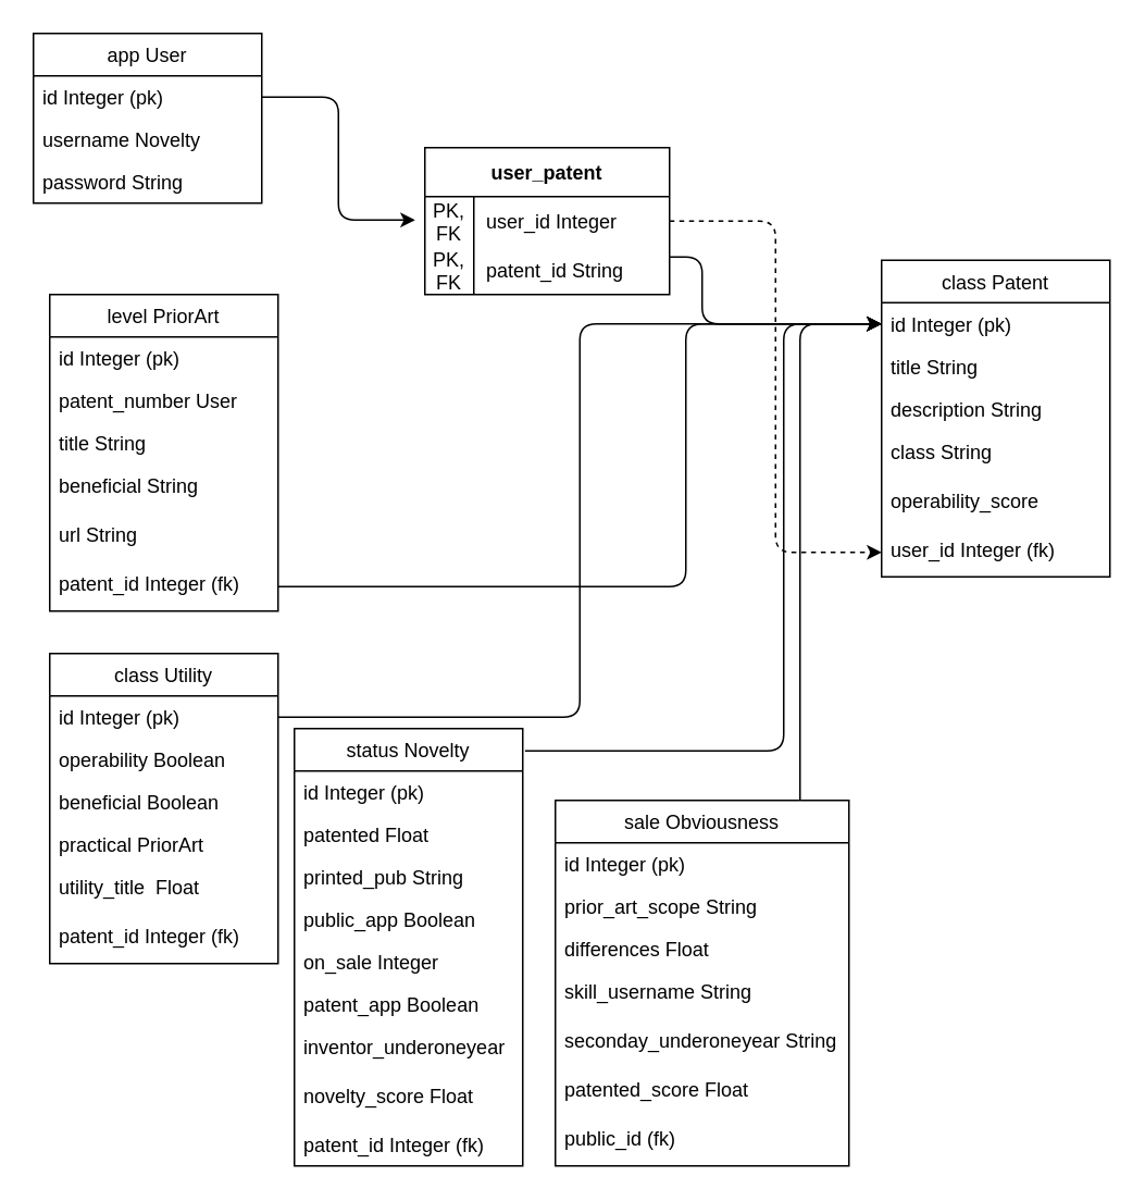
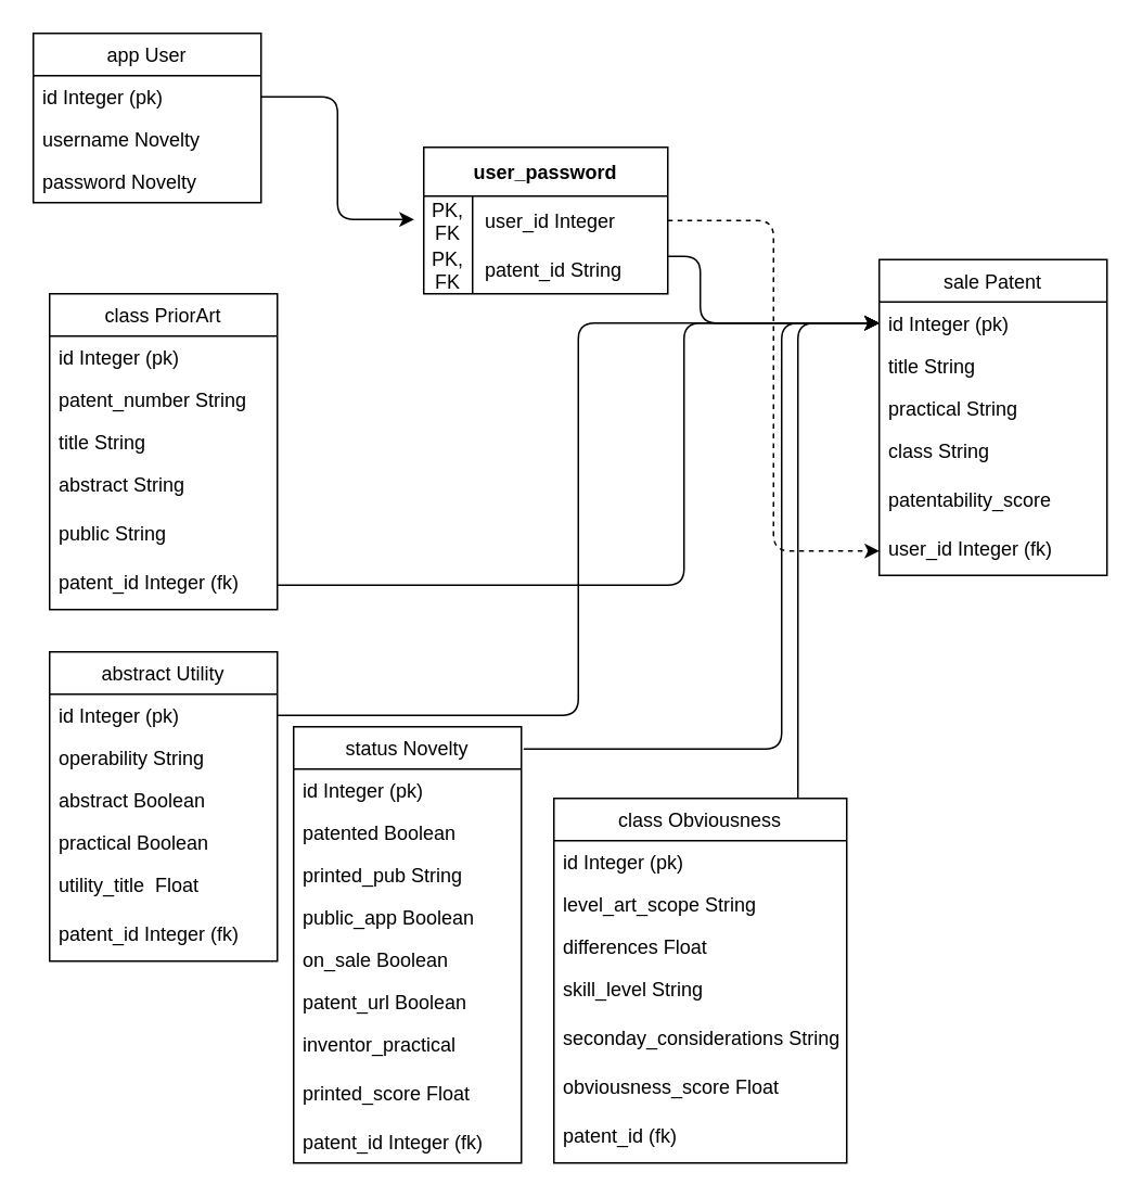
- <mxCell id="34" value="user_patent" style="shape=table;startSize=30;container=1;collapsible=1;childLayout=tableLayout;fixedRows=1;rowLines=0;fontStyle=1;align=center;resizeLast=1;" parent="1" vertex="1"><mxGeometry x="260" y="90" width="150" height="90" as="geometry" /></mxCell>
+ <mxCell id="34" value="user_password" style="shape=table;startSize=30;container=1;collapsible=1;childLayout=tableLayout;fixedRows=1;rowLines=0;fontStyle=1;align=center;resizeLast=1;" parent="1" vertex="1"><mxGeometry x="260" y="90" width="150" height="90" as="geometry" /></mxCell>
- <mxCell id="5" value="password String" style="text;strokeColor=none;fillColor=none;align=left;verticalAlign=top;spacingLeft=4;spacingRight=4;overflow=hidden;rotatable=0;points=[[0,0.5],[1,0.5]];portConstraint=eastwest;" parent="2" vertex="1"><mxGeometry y="78" width="140" height="26" as="geometry" /></mxCell>
+ <mxCell id="5" value="password Novelty" style="text;strokeColor=none;fillColor=none;align=left;verticalAlign=top;spacingLeft=4;spacingRight=4;overflow=hidden;rotatable=0;points=[[0,0.5],[1,0.5]];portConstraint=eastwest;" parent="2" vertex="1"><mxGeometry y="78" width="140" height="26" as="geometry" /></mxCell>
- <mxCell id="41" value="class Patent" style="swimlane;fontStyle=0;childLayout=stackLayout;horizontal=1;startSize=26;fillColor=none;horizontalStack=0;resizeParent=1;resizeParentMax=0;resizeLast=0;collapsible=1;marginBottom=0;" parent="1" vertex="1"><mxGeometry x="540" y="159" width="140" height="194" as="geometry" /></mxCell>
+ <mxCell id="41" value="sale Patent" style="swimlane;fontStyle=0;childLayout=stackLayout;horizontal=1;startSize=26;fillColor=none;horizontalStack=0;resizeParent=1;resizeParentMax=0;resizeLast=0;collapsible=1;marginBottom=0;" parent="1" vertex="1"><mxGeometry x="540" y="159" width="140" height="194" as="geometry" /></mxCell>
- <mxCell id="15" value="level PriorArt" style="swimlane;fontStyle=0;childLayout=stackLayout;horizontal=1;startSize=26;fillColor=none;horizontalStack=0;resizeParent=1;resizeParentMax=0;resizeLast=0;collapsible=1;marginBottom=0;" vertex="1" parent="1"><mxGeometry x="30" y="180" width="140" height="194" as="geometry" /></mxCell>
+ <mxCell id="15" value="class PriorArt" style="swimlane;fontStyle=0;childLayout=stackLayout;horizontal=1;startSize=26;fillColor=none;horizontalStack=0;resizeParent=1;resizeParentMax=0;resizeLast=0;collapsible=1;marginBottom=0;" vertex="1" parent="1"><mxGeometry x="30" y="180" width="140" height="194" as="geometry" /></mxCell>
- <mxCell id="17" value="patent_number User" style="text;strokeColor=none;fillColor=none;align=left;verticalAlign=top;spacingLeft=4;spacingRight=4;overflow=hidden;rotatable=0;points=[[0,0.5],[1,0.5]];portConstraint=eastwest;" vertex="1" parent="15"><mxGeometry y="52" width="140" height="26" as="geometry" /></mxCell>
+ <mxCell id="17" value="patent_number String" style="text;strokeColor=none;fillColor=none;align=left;verticalAlign=top;spacingLeft=4;spacingRight=4;overflow=hidden;rotatable=0;points=[[0,0.5],[1,0.5]];portConstraint=eastwest;" vertex="1" parent="15"><mxGeometry y="52" width="140" height="26" as="geometry" /></mxCell>
- <mxCell id="44" value="description String" style="text;strokeColor=none;fillColor=none;align=left;verticalAlign=top;spacingLeft=4;spacingRight=4;overflow=hidden;rotatable=0;points=[[0,0.5],[1,0.5]];portConstraint=eastwest;" parent="41" vertex="1"><mxGeometry y="78" width="140" height="26" as="geometry" /></mxCell>
+ <mxCell id="44" value="practical String" style="text;strokeColor=none;fillColor=none;align=left;verticalAlign=top;spacingLeft=4;spacingRight=4;overflow=hidden;rotatable=0;points=[[0,0.5],[1,0.5]];portConstraint=eastwest;" parent="41" vertex="1"><mxGeometry y="78" width="140" height="26" as="geometry" /></mxCell>
- <mxCell id="19" value="beneficial String" style="text;strokeColor=none;fillColor=none;align=left;verticalAlign=top;spacingLeft=4;spacingRight=4;overflow=hidden;rotatable=0;points=[[0,0.5],[1,0.5]];portConstraint=eastwest;" vertex="1" parent="15"><mxGeometry y="104" width="140" height="30" as="geometry" /></mxCell>
+ <mxCell id="19" value="abstract String" style="text;strokeColor=none;fillColor=none;align=left;verticalAlign=top;spacingLeft=4;spacingRight=4;overflow=hidden;rotatable=0;points=[[0,0.5],[1,0.5]];portConstraint=eastwest;" vertex="1" parent="15"><mxGeometry y="104" width="140" height="30" as="geometry" /></mxCell>
- <mxCell id="46" value="operability_score" style="text;strokeColor=none;fillColor=none;align=left;verticalAlign=top;spacingLeft=4;spacingRight=4;overflow=hidden;rotatable=0;points=[[0,0.5],[1,0.5]];portConstraint=eastwest;" parent="41" vertex="1"><mxGeometry y="134" width="140" height="30" as="geometry" /></mxCell>
+ <mxCell id="46" value="patentability_score" style="text;strokeColor=none;fillColor=none;align=left;verticalAlign=top;spacingLeft=4;spacingRight=4;overflow=hidden;rotatable=0;points=[[0,0.5],[1,0.5]];portConstraint=eastwest;" parent="41" vertex="1"><mxGeometry y="134" width="140" height="30" as="geometry" /></mxCell>
- <mxCell id="20" value="url String" style="text;strokeColor=none;fillColor=none;align=left;verticalAlign=top;spacingLeft=4;spacingRight=4;overflow=hidden;rotatable=0;points=[[0,0.5],[1,0.5]];portConstraint=eastwest;" vertex="1" parent="15"><mxGeometry y="134" width="140" height="30" as="geometry" /></mxCell>
+ <mxCell id="20" value="public String" style="text;strokeColor=none;fillColor=none;align=left;verticalAlign=top;spacingLeft=4;spacingRight=4;overflow=hidden;rotatable=0;points=[[0,0.5],[1,0.5]];portConstraint=eastwest;" vertex="1" parent="15"><mxGeometry y="134" width="140" height="30" as="geometry" /></mxCell>
- <mxCell id="7" value="class Utility" style="swimlane;fontStyle=0;childLayout=stackLayout;horizontal=1;startSize=26;fillColor=none;horizontalStack=0;resizeParent=1;resizeParentMax=0;resizeLast=0;collapsible=1;marginBottom=0;" parent="1" vertex="1"><mxGeometry x="30" y="400" width="140" height="190" as="geometry" /></mxCell>
+ <mxCell id="7" value="abstract Utility" style="swimlane;fontStyle=0;childLayout=stackLayout;horizontal=1;startSize=26;fillColor=none;horizontalStack=0;resizeParent=1;resizeParentMax=0;resizeLast=0;collapsible=1;marginBottom=0;" parent="1" vertex="1"><mxGeometry x="30" y="400" width="140" height="190" as="geometry" /></mxCell>
- <mxCell id="9" value="operability Boolean" style="text;strokeColor=none;fillColor=none;align=left;verticalAlign=top;spacingLeft=4;spacingRight=4;overflow=hidden;rotatable=0;points=[[0,0.5],[1,0.5]];portConstraint=eastwest;" parent="7" vertex="1"><mxGeometry y="52" width="140" height="26" as="geometry" /></mxCell>
+ <mxCell id="9" value="operability String" style="text;strokeColor=none;fillColor=none;align=left;verticalAlign=top;spacingLeft=4;spacingRight=4;overflow=hidden;rotatable=0;points=[[0,0.5],[1,0.5]];portConstraint=eastwest;" parent="7" vertex="1"><mxGeometry y="52" width="140" height="26" as="geometry" /></mxCell>
- <mxCell id="10" value="beneficial Boolean" style="text;strokeColor=none;fillColor=none;align=left;verticalAlign=top;spacingLeft=4;spacingRight=4;overflow=hidden;rotatable=0;points=[[0,0.5],[1,0.5]];portConstraint=eastwest;" parent="7" vertex="1"><mxGeometry y="78" width="140" height="26" as="geometry" /></mxCell>
+ <mxCell id="10" value="abstract Boolean" style="text;strokeColor=none;fillColor=none;align=left;verticalAlign=top;spacingLeft=4;spacingRight=4;overflow=hidden;rotatable=0;points=[[0,0.5],[1,0.5]];portConstraint=eastwest;" parent="7" vertex="1"><mxGeometry y="78" width="140" height="26" as="geometry" /></mxCell>
- <mxCell id="50" value="sale Obviousness" style="swimlane;fontStyle=0;childLayout=stackLayout;horizontal=1;startSize=26;fillColor=none;horizontalStack=0;resizeParent=1;resizeParentMax=0;resizeLast=0;collapsible=1;marginBottom=0;" parent="1" vertex="1"><mxGeometry x="340" y="490" width="180" height="224" as="geometry" /></mxCell>
+ <mxCell id="50" value="class Obviousness" style="swimlane;fontStyle=0;childLayout=stackLayout;horizontal=1;startSize=26;fillColor=none;horizontalStack=0;resizeParent=1;resizeParentMax=0;resizeLast=0;collapsible=1;marginBottom=0;" parent="1" vertex="1"><mxGeometry x="340" y="490" width="180" height="224" as="geometry" /></mxCell>
- <mxCell id="25" value="patented Float" style="text;strokeColor=none;fillColor=none;align=left;verticalAlign=top;spacingLeft=4;spacingRight=4;overflow=hidden;rotatable=0;points=[[0,0.5],[1,0.5]];portConstraint=eastwest;" parent="23" vertex="1"><mxGeometry y="52" width="140" height="26" as="geometry" /></mxCell>
+ <mxCell id="25" value="patented Boolean" style="text;strokeColor=none;fillColor=none;align=left;verticalAlign=top;spacingLeft=4;spacingRight=4;overflow=hidden;rotatable=0;points=[[0,0.5],[1,0.5]];portConstraint=eastwest;" parent="23" vertex="1"><mxGeometry y="52" width="140" height="26" as="geometry" /></mxCell>
- <mxCell id="11" value="practical PriorArt" style="text;strokeColor=none;fillColor=none;align=left;verticalAlign=top;spacingLeft=4;spacingRight=4;overflow=hidden;rotatable=0;points=[[0,0.5],[1,0.5]];portConstraint=eastwest;" parent="7" vertex="1"><mxGeometry y="104" width="140" height="26" as="geometry" /></mxCell>
+ <mxCell id="11" value="practical Boolean" style="text;strokeColor=none;fillColor=none;align=left;verticalAlign=top;spacingLeft=4;spacingRight=4;overflow=hidden;rotatable=0;points=[[0,0.5],[1,0.5]];portConstraint=eastwest;" parent="7" vertex="1"><mxGeometry y="104" width="140" height="26" as="geometry" /></mxCell>
- <mxCell id="52" value="prior_art_scope String" style="text;strokeColor=none;fillColor=none;align=left;verticalAlign=top;spacingLeft=4;spacingRight=4;overflow=hidden;rotatable=0;points=[[0,0.5],[1,0.5]];portConstraint=eastwest;" parent="50" vertex="1"><mxGeometry y="52" width="180" height="26" as="geometry" /></mxCell>
+ <mxCell id="52" value="level_art_scope String" style="text;strokeColor=none;fillColor=none;align=left;verticalAlign=top;spacingLeft=4;spacingRight=4;overflow=hidden;rotatable=0;points=[[0,0.5],[1,0.5]];portConstraint=eastwest;" parent="50" vertex="1"><mxGeometry y="52" width="180" height="26" as="geometry" /></mxCell>
- <mxCell id="28" value="on_sale Integer" style="text;strokeColor=none;fillColor=none;align=left;verticalAlign=top;spacingLeft=4;spacingRight=4;overflow=hidden;rotatable=0;points=[[0,0.5],[1,0.5]];portConstraint=eastwest;" vertex="1" parent="23"><mxGeometry y="130" width="140" height="26" as="geometry" /></mxCell>
+ <mxCell id="28" value="on_sale Boolean" style="text;strokeColor=none;fillColor=none;align=left;verticalAlign=top;spacingLeft=4;spacingRight=4;overflow=hidden;rotatable=0;points=[[0,0.5],[1,0.5]];portConstraint=eastwest;" vertex="1" parent="23"><mxGeometry y="130" width="140" height="26" as="geometry" /></mxCell>
- <mxCell id="54" value="skill_username String" style="text;strokeColor=none;fillColor=none;align=left;verticalAlign=top;spacingLeft=4;spacingRight=4;overflow=hidden;rotatable=0;points=[[0,0.5],[1,0.5]];portConstraint=eastwest;" parent="50" vertex="1"><mxGeometry y="104" width="180" height="30" as="geometry" /></mxCell>
+ <mxCell id="54" value="skill_level String" style="text;strokeColor=none;fillColor=none;align=left;verticalAlign=top;spacingLeft=4;spacingRight=4;overflow=hidden;rotatable=0;points=[[0,0.5],[1,0.5]];portConstraint=eastwest;" parent="50" vertex="1"><mxGeometry y="104" width="180" height="30" as="geometry" /></mxCell>
- <mxCell id="29" value="patent_app Boolean" style="text;strokeColor=none;fillColor=none;align=left;verticalAlign=top;spacingLeft=4;spacingRight=4;overflow=hidden;rotatable=0;points=[[0,0.5],[1,0.5]];portConstraint=eastwest;" vertex="1" parent="23"><mxGeometry y="156" width="140" height="26" as="geometry" /></mxCell>
+ <mxCell id="29" value="patent_url Boolean" style="text;strokeColor=none;fillColor=none;align=left;verticalAlign=top;spacingLeft=4;spacingRight=4;overflow=hidden;rotatable=0;points=[[0,0.5],[1,0.5]];portConstraint=eastwest;" vertex="1" parent="23"><mxGeometry y="156" width="140" height="26" as="geometry" /></mxCell>
- <mxCell id="55" value="seconday_underoneyear String" style="text;strokeColor=none;fillColor=none;align=left;verticalAlign=top;spacingLeft=4;spacingRight=4;overflow=hidden;rotatable=0;points=[[0,0.5],[1,0.5]];portConstraint=eastwest;" vertex="1" parent="50"><mxGeometry y="134" width="180" height="30" as="geometry" /></mxCell>
+ <mxCell id="55" value="seconday_considerations String" style="text;strokeColor=none;fillColor=none;align=left;verticalAlign=top;spacingLeft=4;spacingRight=4;overflow=hidden;rotatable=0;points=[[0,0.5],[1,0.5]];portConstraint=eastwest;" vertex="1" parent="50"><mxGeometry y="134" width="180" height="30" as="geometry" /></mxCell>
- <mxCell id="30" value="inventor_underoneyear" style="text;strokeColor=none;fillColor=none;align=left;verticalAlign=top;spacingLeft=4;spacingRight=4;overflow=hidden;rotatable=0;points=[[0,0.5],[1,0.5]];portConstraint=eastwest;" parent="23" vertex="1"><mxGeometry y="182" width="140" height="30" as="geometry" /></mxCell>
+ <mxCell id="30" value="inventor_practical" style="text;strokeColor=none;fillColor=none;align=left;verticalAlign=top;spacingLeft=4;spacingRight=4;overflow=hidden;rotatable=0;points=[[0,0.5],[1,0.5]];portConstraint=eastwest;" parent="23" vertex="1"><mxGeometry y="182" width="140" height="30" as="geometry" /></mxCell>
- <mxCell id="56" value="patented_score Float" style="text;strokeColor=none;fillColor=none;align=left;verticalAlign=top;spacingLeft=4;spacingRight=4;overflow=hidden;rotatable=0;points=[[0,0.5],[1,0.5]];portConstraint=eastwest;" vertex="1" parent="50"><mxGeometry y="164" width="180" height="30" as="geometry" /></mxCell>
+ <mxCell id="56" value="obviousness_score Float" style="text;strokeColor=none;fillColor=none;align=left;verticalAlign=top;spacingLeft=4;spacingRight=4;overflow=hidden;rotatable=0;points=[[0,0.5],[1,0.5]];portConstraint=eastwest;" vertex="1" parent="50"><mxGeometry y="164" width="180" height="30" as="geometry" /></mxCell>
- <mxCell id="31" value="novelty_score Float" style="text;strokeColor=none;fillColor=none;align=left;verticalAlign=top;spacingLeft=4;spacingRight=4;overflow=hidden;rotatable=0;points=[[0,0.5],[1,0.5]];portConstraint=eastwest;" vertex="1" parent="23"><mxGeometry y="212" width="140" height="30" as="geometry" /></mxCell>
+ <mxCell id="31" value="printed_score Float" style="text;strokeColor=none;fillColor=none;align=left;verticalAlign=top;spacingLeft=4;spacingRight=4;overflow=hidden;rotatable=0;points=[[0,0.5],[1,0.5]];portConstraint=eastwest;" vertex="1" parent="23"><mxGeometry y="212" width="140" height="30" as="geometry" /></mxCell>
- <mxCell id="57" value="public_id (fk)" style="text;strokeColor=none;fillColor=none;align=left;verticalAlign=top;spacingLeft=4;spacingRight=4;overflow=hidden;rotatable=0;points=[[0,0.5],[1,0.5]];portConstraint=eastwest;" vertex="1" parent="50"><mxGeometry y="194" width="180" height="30" as="geometry" /></mxCell>
+ <mxCell id="57" value="patent_id (fk)" style="text;strokeColor=none;fillColor=none;align=left;verticalAlign=top;spacingLeft=4;spacingRight=4;overflow=hidden;rotatable=0;points=[[0,0.5],[1,0.5]];portConstraint=eastwest;" vertex="1" parent="50"><mxGeometry y="194" width="180" height="30" as="geometry" /></mxCell>
